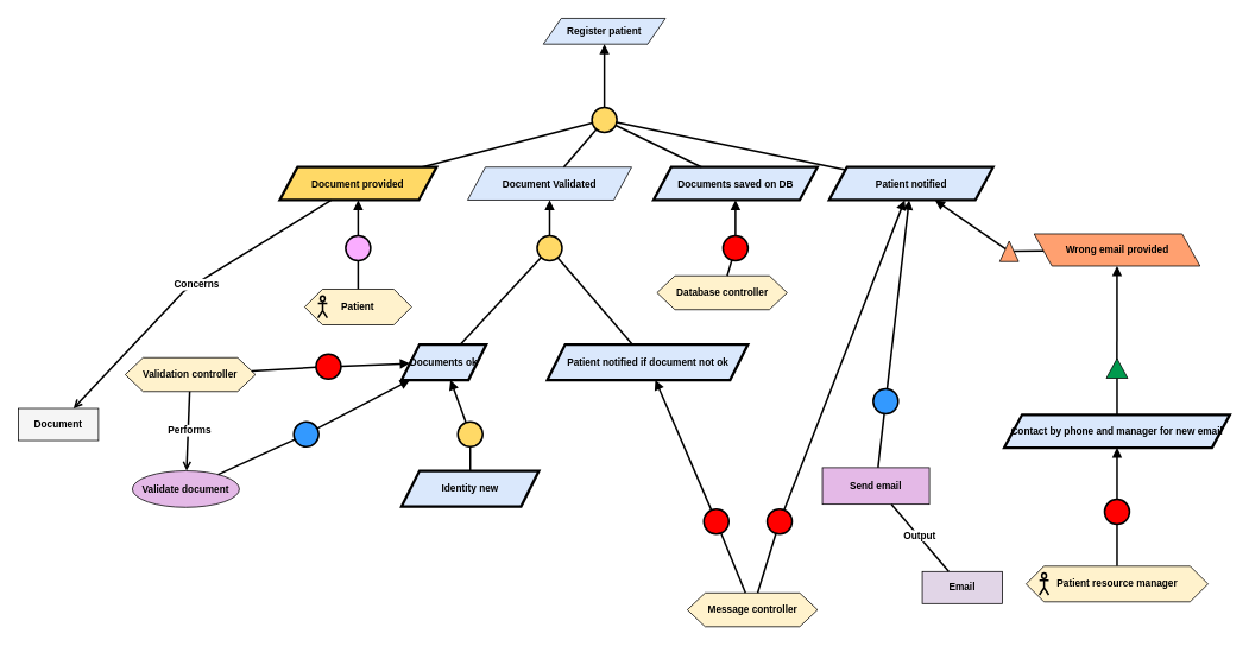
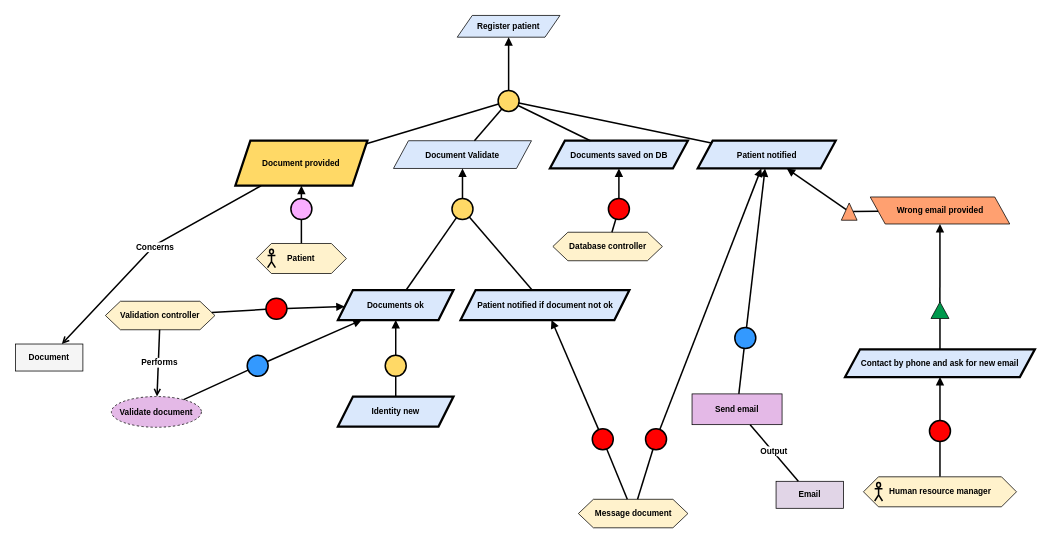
- <mxCell id="8" value="&lt;b&gt;Document provided&lt;/b&gt;" style="shape=parallelogram;perimeter=parallelogramPerimeter;whiteSpace=wrap;html=1;fixedSize=1;fillColor=#FFD966;strokeColor=#000000;strokeWidth=3;fontFamily=Helvetica;fontSize=11;fontColor=default;labelBackgroundColor=none;" vertex="1" parent="1"><mxGeometry x="313.25" y="187" width="176" height="37" as="geometry" /></mxCell>
+ <mxCell id="8" value="&lt;b&gt;Document provided&lt;/b&gt;" style="shape=parallelogram;perimeter=parallelogramPerimeter;whiteSpace=wrap;html=1;fixedSize=1;fillColor=#FFD966;strokeColor=#000000;strokeWidth=3;fontFamily=Helvetica;fontSize=11;fontColor=default;labelBackgroundColor=none;" vertex="1" parent="1"><mxGeometry x="313.25" y="187" width="176" height="60" as="geometry" /></mxCell>
- <mxCell id="6" value="&lt;b&gt;Document Validated&lt;/b&gt;" style="shape=parallelogram;perimeter=parallelogramPerimeter;whiteSpace=wrap;html=1;fixedSize=1;fillColor=#dae8fc;strokeColor=#000000;strokeWidth=1;fontFamily=Helvetica;fontSize=11;fontColor=default;labelBackgroundColor=none;" vertex="1" parent="1"><mxGeometry x="524" y="187" width="184" height="37" as="geometry" /></mxCell>
+ <mxCell id="6" value="&lt;b&gt;Document Validate&lt;/b&gt;" style="shape=parallelogram;perimeter=parallelogramPerimeter;whiteSpace=wrap;html=1;fixedSize=1;fillColor=#dae8fc;strokeColor=#000000;strokeWidth=1;fontFamily=Helvetica;fontSize=11;fontColor=default;labelBackgroundColor=none;" vertex="1" parent="1"><mxGeometry x="524" y="187" width="184" height="37" as="geometry" /></mxCell>
- <mxCell id="19" value="&lt;b&gt;Documents ok&lt;/b&gt;" style="shape=parallelogram;perimeter=parallelogramPerimeter;whiteSpace=wrap;html=1;fixedSize=1;fillColor=#dae8fc;strokeColor=#000000;fontFamily=Helvetica;fontSize=11;fontColor=default;labelBackgroundColor=none;strokeWidth=3;" vertex="1" parent="1"><mxGeometry x="450" y="386" width="95" height="40" as="geometry" /></mxCell>
+ <mxCell id="19" value="&lt;b&gt;Documents ok&lt;/b&gt;" style="shape=parallelogram;perimeter=parallelogramPerimeter;whiteSpace=wrap;html=1;fixedSize=1;fillColor=#dae8fc;strokeColor=#000000;fontFamily=Helvetica;fontSize=11;fontColor=default;labelBackgroundColor=none;strokeWidth=3;" vertex="1" parent="1"><mxGeometry x="450" y="386" width="154" height="40" as="geometry" /></mxCell>
- <mxCell id="45" value="&lt;b&gt;Contact by phone and manager for new email&lt;/b&gt;" style="shape=parallelogram;perimeter=parallelogramPerimeter;whiteSpace=wrap;html=1;fixedSize=1;fillColor=#dae8fc;strokeColor=#000000;strokeWidth=3;fontFamily=Helvetica;fontSize=11;fontColor=default;labelBackgroundColor=none;" vertex="1" parent="1"><mxGeometry x="1126" y="465" width="253" height="37" as="geometry" /></mxCell>
+ <mxCell id="45" value="&lt;b&gt;Contact by phone and ask for new email&lt;/b&gt;" style="shape=parallelogram;perimeter=parallelogramPerimeter;whiteSpace=wrap;html=1;fixedSize=1;fillColor=#dae8fc;strokeColor=#000000;strokeWidth=3;fontFamily=Helvetica;fontSize=11;fontColor=default;labelBackgroundColor=none;" vertex="1" parent="1"><mxGeometry x="1126" y="465" width="253" height="37" as="geometry" /></mxCell>
- <mxCell id="52" value="&lt;b&gt;Validate document&lt;/b&gt;" style="ellipse;whiteSpace=wrap;html=1;fillColor=#E4B9E7;strokeColor=#000000;fontFamily=Helvetica;fontSize=11;fontColor=default;labelBackgroundColor=none;" vertex="1" parent="1"><mxGeometry x="148" y="528" width="120" height="41" as="geometry" /></mxCell>
+ <mxCell id="52" value="&lt;b&gt;Validate document&lt;/b&gt;" style="ellipse;whiteSpace=wrap;html=1;fillColor=#E4B9E7;strokeColor=#000000;fontFamily=Helvetica;fontSize=11;fontColor=default;labelBackgroundColor=none;dashed=1;" vertex="1" parent="1"><mxGeometry x="148" y="528" width="120" height="41" as="geometry" /></mxCell>
- <mxCell id="65" value="&lt;b&gt;Patient resource manager&lt;/b&gt;" style="shape=hexagon;perimeter=hexagonPerimeter2;whiteSpace=wrap;html=1;fixedSize=1;fillColor=#FFF2CC;fontFamily=Helvetica;fontSize=11;fontColor=default;labelBackgroundColor=none;" vertex="1" parent="64"><mxGeometry width="204" height="40" as="geometry" /></mxCell>
+ <mxCell id="65" value="&lt;b&gt;Human resource manager&lt;/b&gt;" style="shape=hexagon;perimeter=hexagonPerimeter2;whiteSpace=wrap;html=1;fixedSize=1;fillColor=#FFF2CC;fontFamily=Helvetica;fontSize=11;fontColor=default;labelBackgroundColor=none;" vertex="1" parent="64"><mxGeometry width="204" height="40" as="geometry" /></mxCell>
- <mxCell id="16" value="&lt;div&gt;&lt;b&gt;Message controller&lt;/b&gt;&lt;/div&gt;" style="shape=hexagon;perimeter=hexagonPerimeter2;whiteSpace=wrap;html=1;fixedSize=1;fillColor=#FFF2CC;fontFamily=Helvetica;fontSize=11;fontColor=default;labelBackgroundColor=none;" vertex="1" parent="1"><mxGeometry x="770.5" y="665" width="146" height="38" as="geometry" /></mxCell>
+ <mxCell id="16" value="&lt;div&gt;&lt;b&gt;Message document&lt;/b&gt;&lt;/div&gt;" style="shape=hexagon;perimeter=hexagonPerimeter2;whiteSpace=wrap;html=1;fixedSize=1;fillColor=#FFF2CC;fontFamily=Helvetica;fontSize=11;fontColor=default;labelBackgroundColor=none;" vertex="1" parent="1"><mxGeometry x="770.5" y="665" width="146" height="38" as="geometry" /></mxCell>
